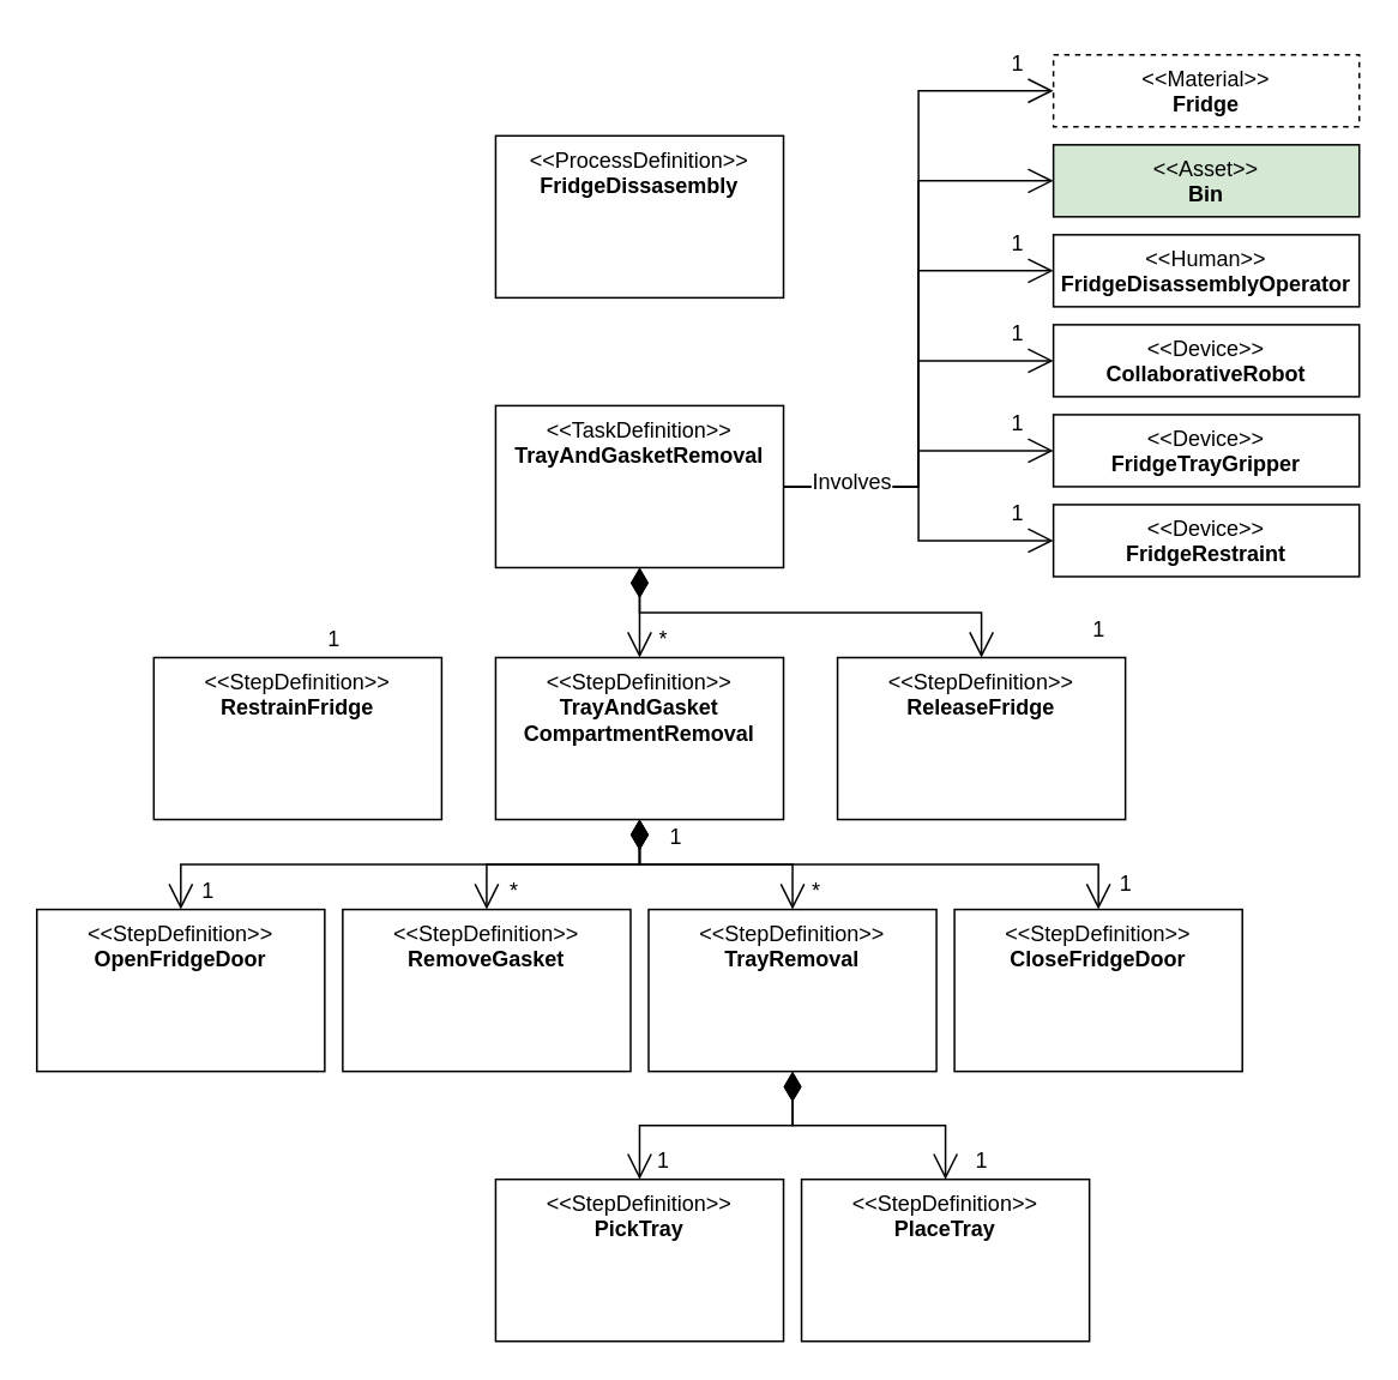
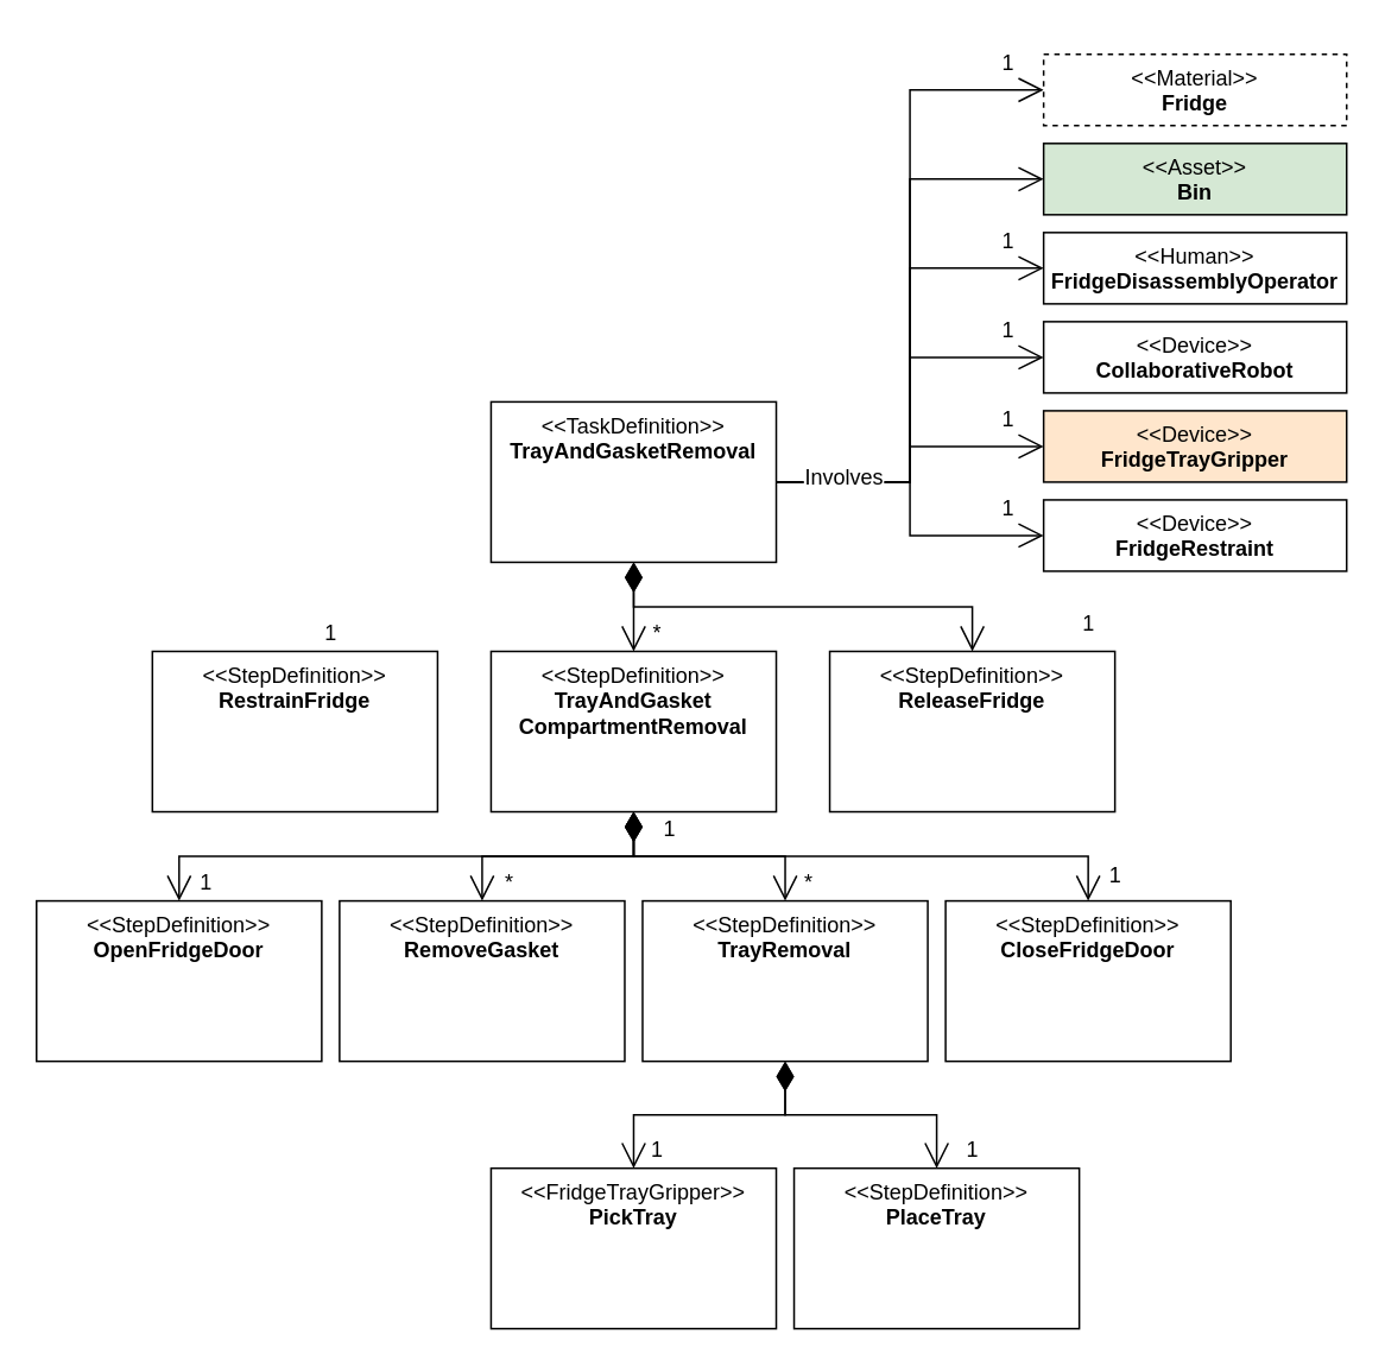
- <mxCell id="2" value="&lt;span style=&quot;font-weight: normal;&quot;&gt;&amp;lt;&amp;lt;ProcessDefinition&amp;gt;&amp;gt;&lt;/span&gt;&lt;br&gt;FridgeDissasembly" style="rounded=0;whiteSpace=wrap;html=1;fontStyle=1;spacingBottom=0;verticalAlign=top;" vertex="1" parent="1"><mxGeometry x="275" y="75" width="160" height="90" as="geometry" /></mxCell>
- <mxCell id="41" value="&lt;span style=&quot;font-weight: normal;&quot;&gt;&amp;lt;&amp;lt;Device&amp;gt;&amp;gt;&lt;/span&gt;&lt;br&gt;FridgeTrayGripper" style="rounded=0;whiteSpace=wrap;html=1;fontStyle=1;spacingBottom=0;verticalAlign=top;" vertex="1" parent="1"><mxGeometry x="585" y="230" width="170" height="40" as="geometry" /></mxCell>
+ <mxCell id="41" value="&lt;span style=&quot;font-weight: normal;&quot;&gt;&amp;lt;&amp;lt;Device&amp;gt;&amp;gt;&lt;/span&gt;&lt;br&gt;FridgeTrayGripper" style="rounded=0;whiteSpace=wrap;html=1;fontStyle=1;spacingBottom=0;verticalAlign=top;fillColor=#ffe6cc;" vertex="1" parent="1"><mxGeometry x="585" y="230" width="170" height="40" as="geometry" /></mxCell>
- <mxCell id="25" value="&lt;span style=&quot;font-weight: normal;&quot;&gt;&amp;lt;&amp;lt;StepDefinition&amp;gt;&amp;gt;&lt;/span&gt;&lt;br&gt;PickTray" style="rounded=0;whiteSpace=wrap;html=1;fontStyle=1;spacingBottom=0;verticalAlign=top;" vertex="1" parent="1"><mxGeometry x="275" y="655" width="160" height="90" as="geometry" /></mxCell>
+ <mxCell id="25" value="&lt;span style=&quot;font-weight: normal;&quot;&gt;&amp;lt;&amp;lt;FridgeTrayGripper&amp;gt;&amp;gt;&lt;/span&gt;&lt;br&gt;PickTray" style="rounded=0;whiteSpace=wrap;html=1;fontStyle=1;spacingBottom=0;verticalAlign=top;" vertex="1" parent="1"><mxGeometry x="275" y="655" width="160" height="90" as="geometry" /></mxCell>
